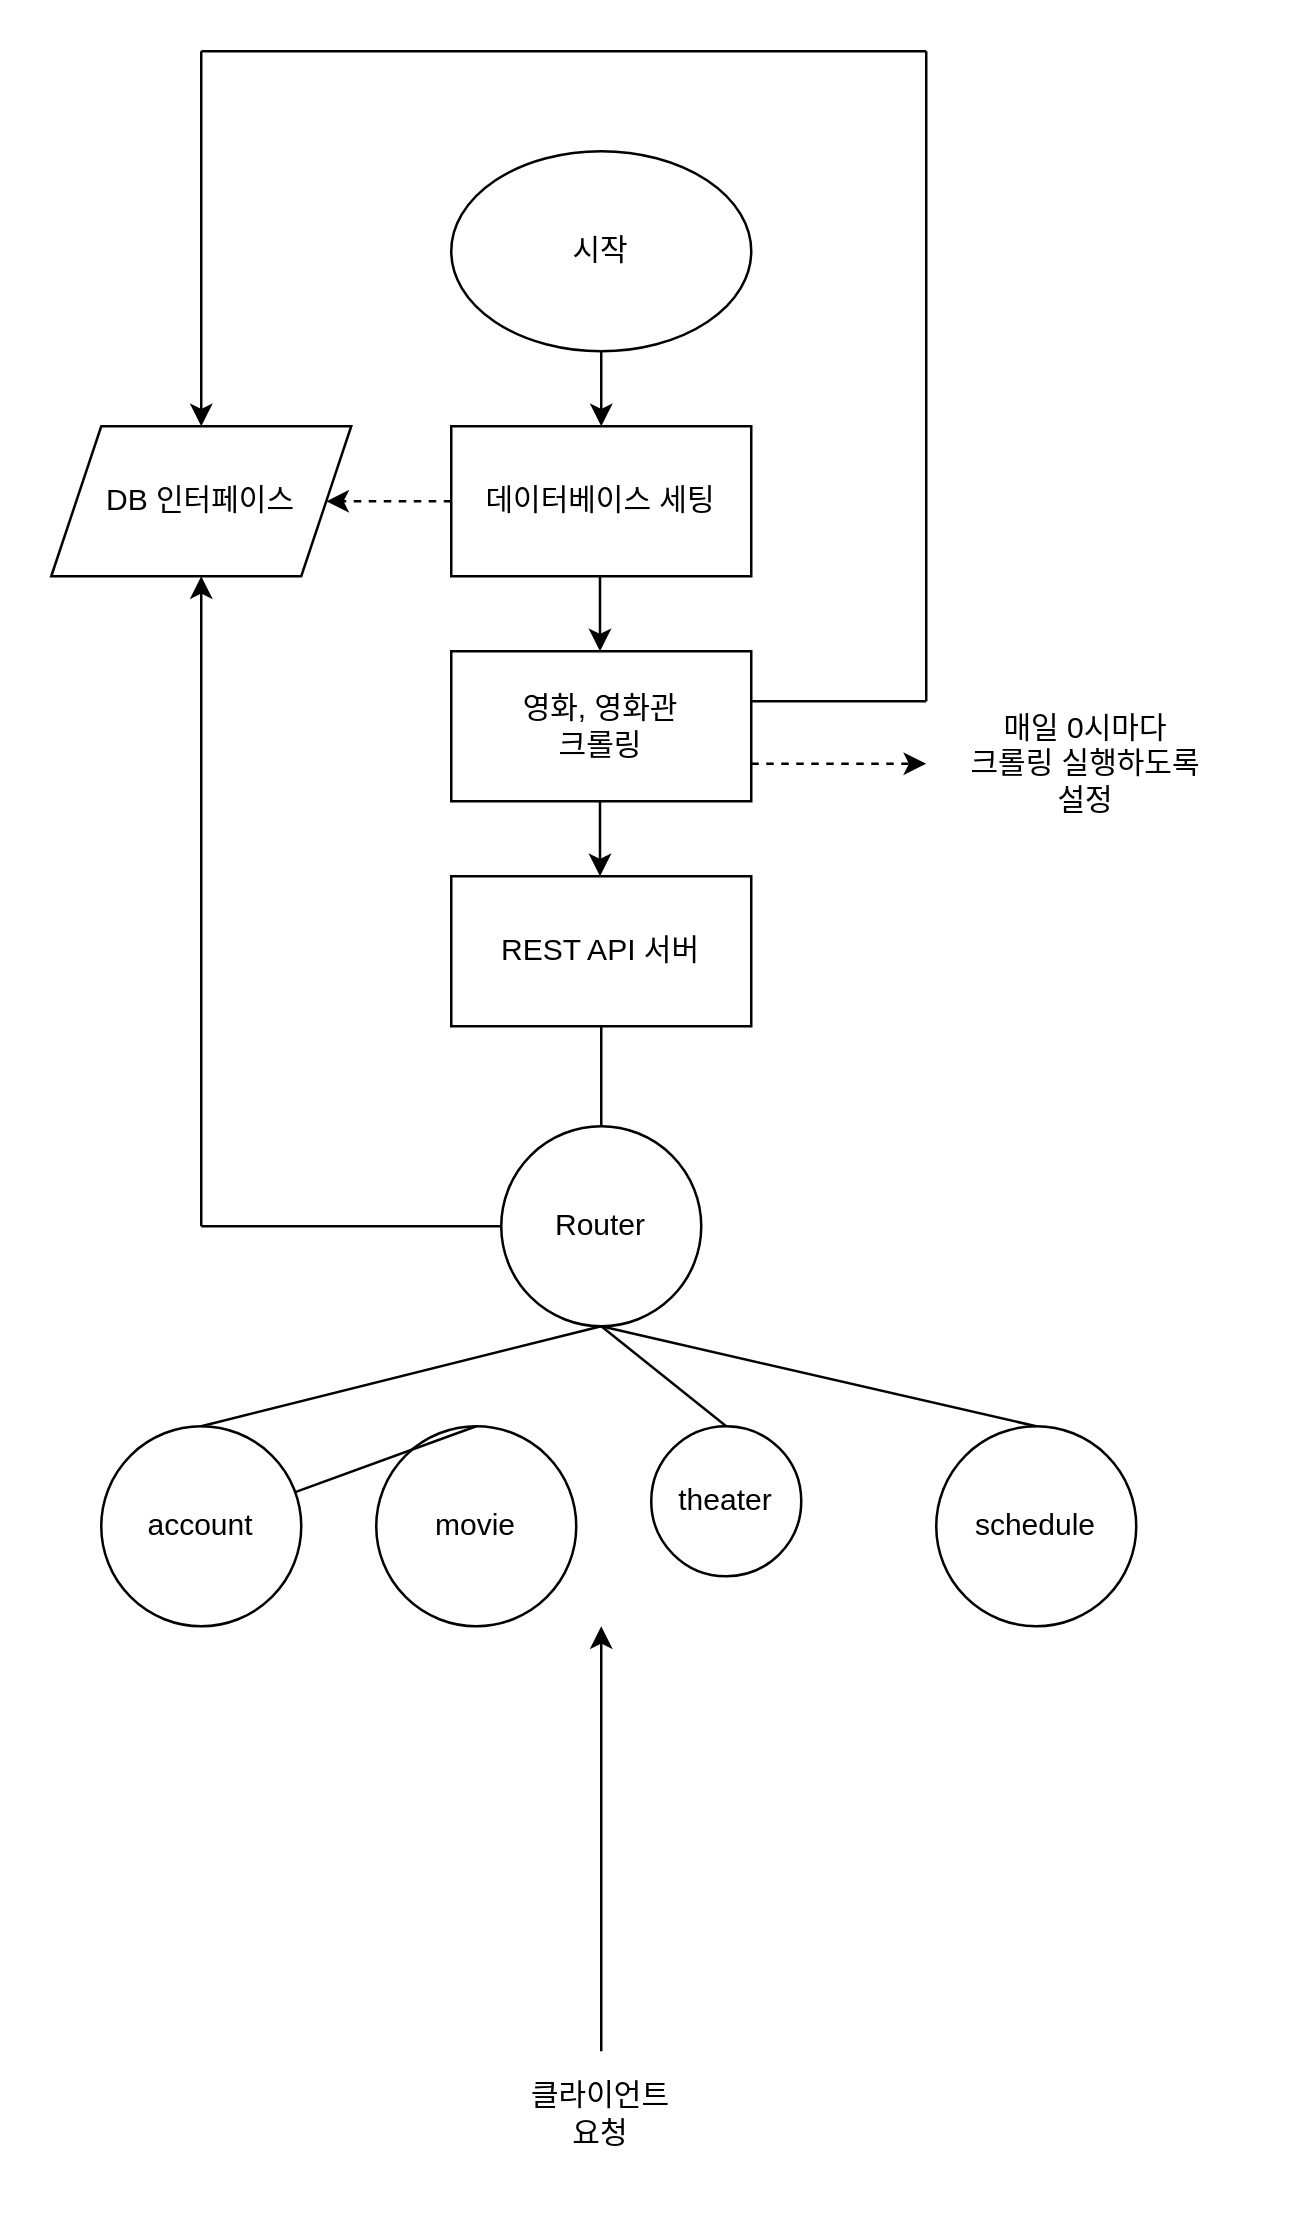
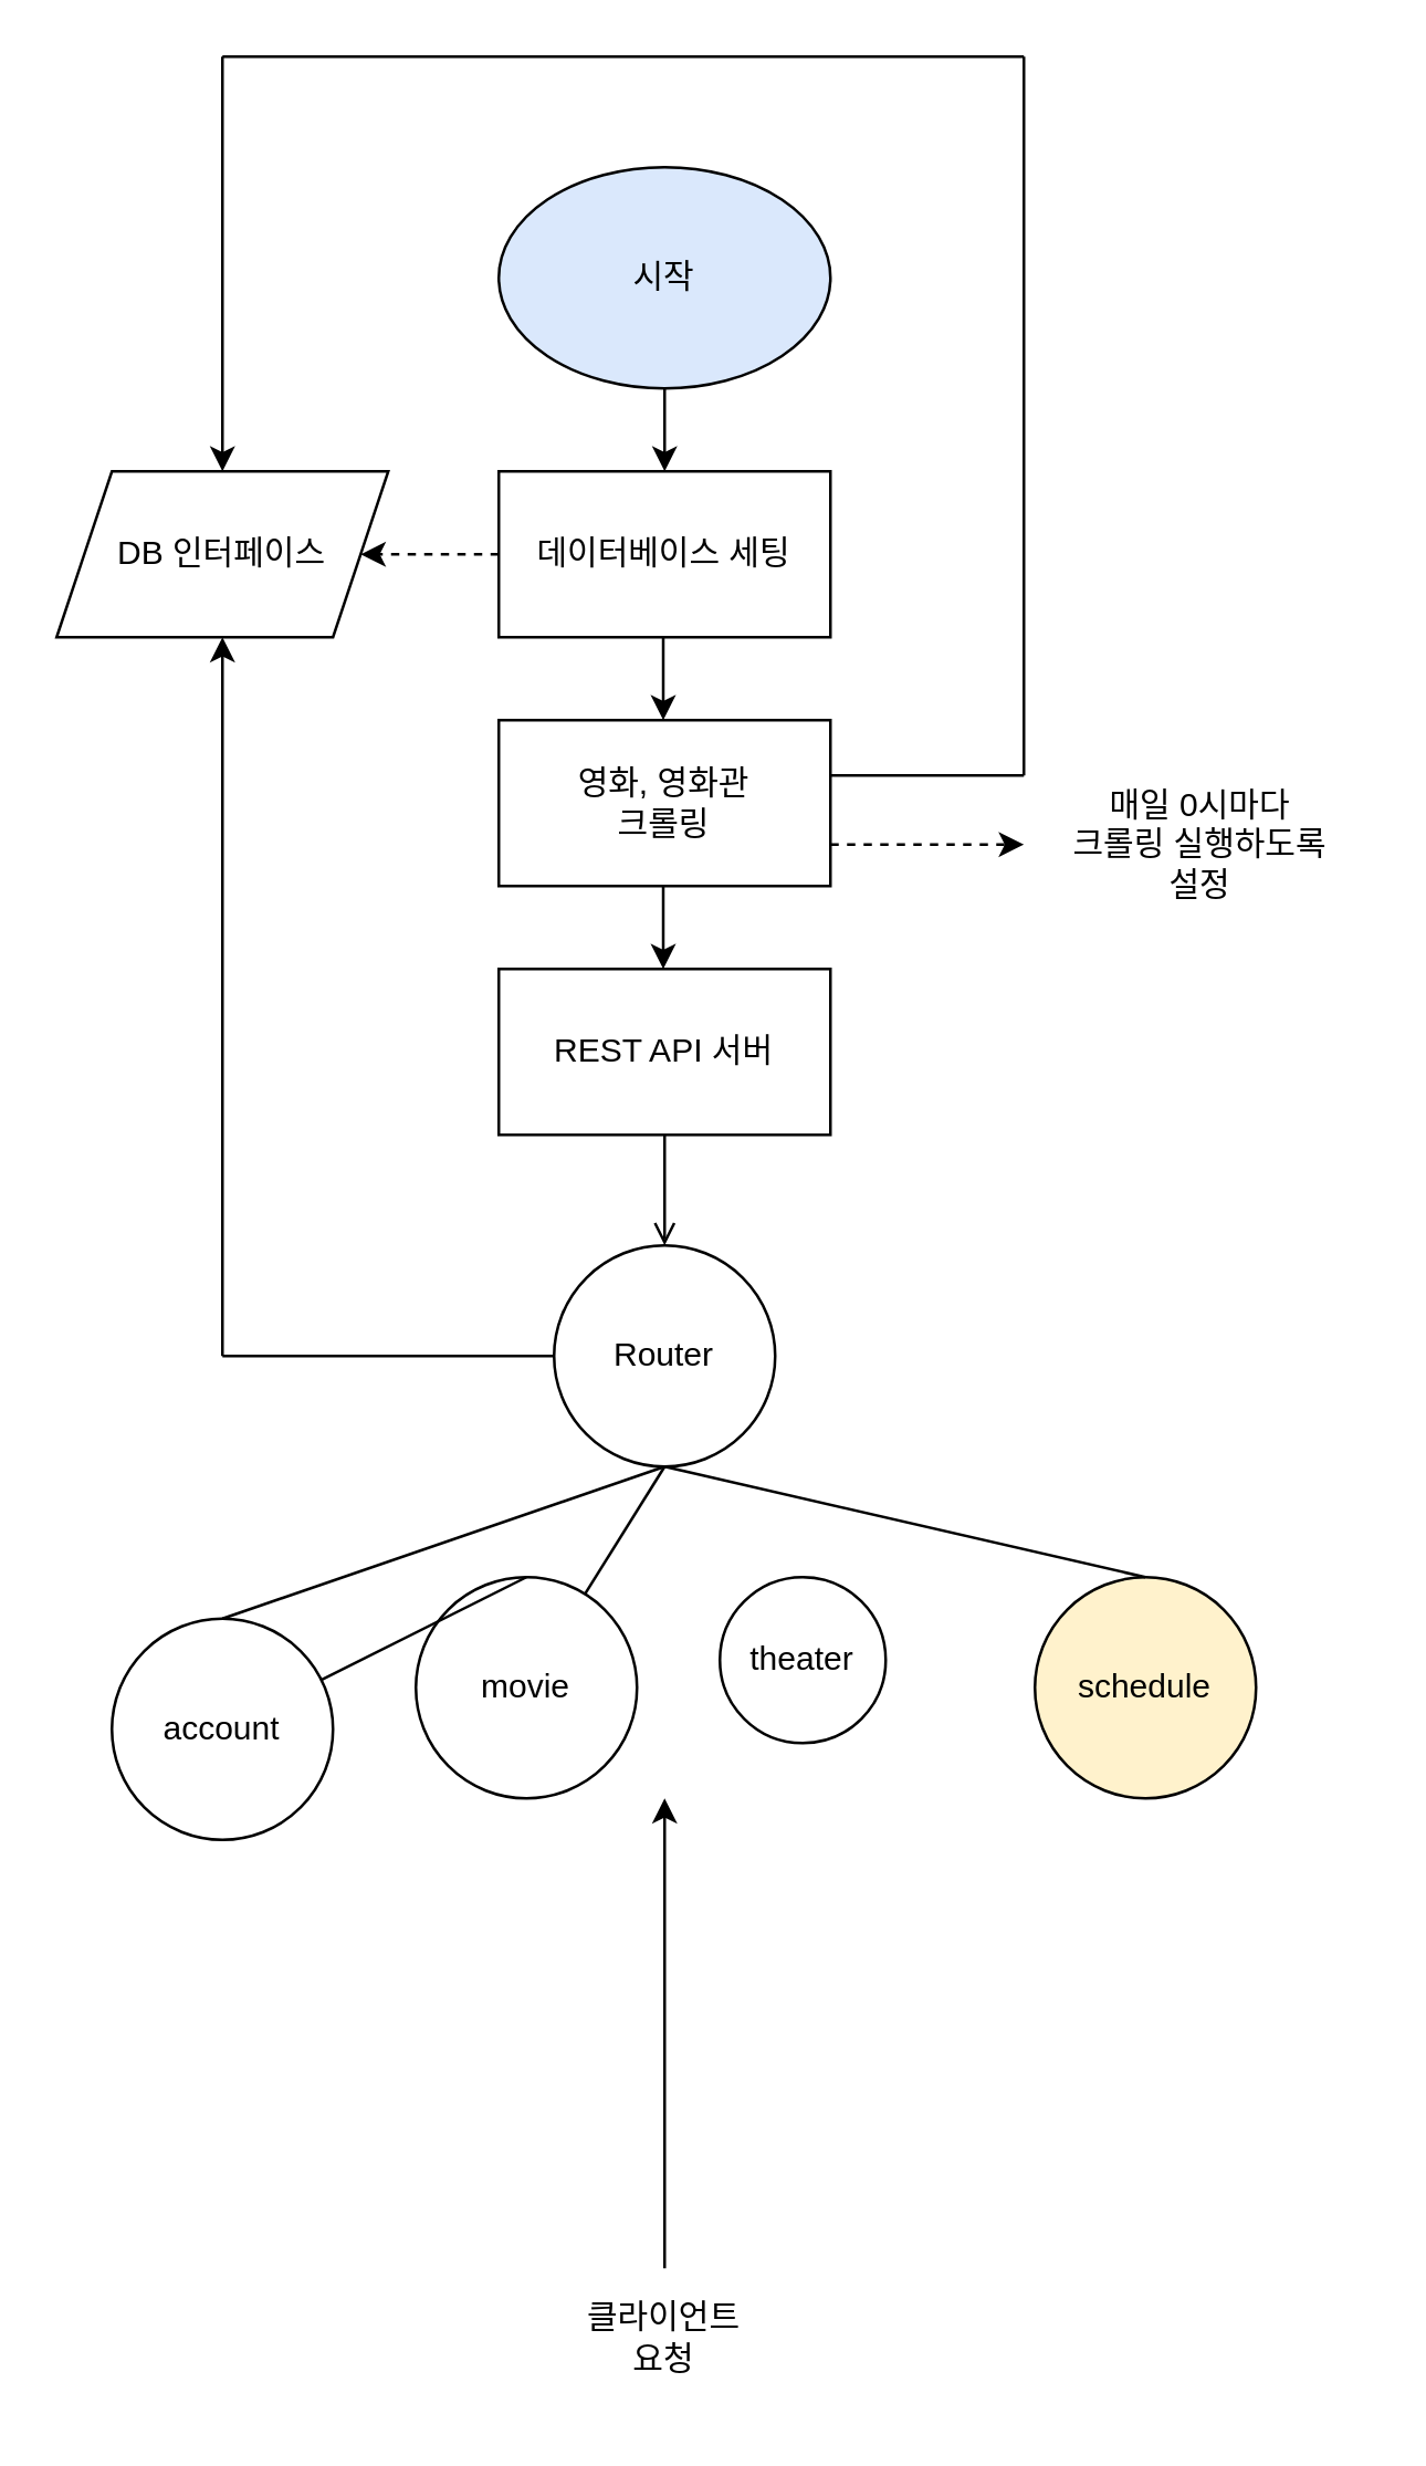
- <mxCell id="2" value="시작" style="ellipse;whiteSpace=wrap;html=1;" vertex="1" parent="1"><mxGeometry x="180" y="60" width="120" height="80" as="geometry" /></mxCell>
+ <mxCell id="2" value="시작" style="ellipse;whiteSpace=wrap;html=1;fillColor=#dae8fc;" vertex="1" parent="1"><mxGeometry x="180" y="60" width="120" height="80" as="geometry" /></mxCell>
- <mxCell id="22" value="" style="endArrow=none;html=1;rounded=0;entryX=0.5;entryY=0;entryDx=0;entryDy=0;exitX=0.5;exitY=1;exitDx=0;exitDy=0;" edge="1" parent="1" source="10" target="13"><mxGeometry width="50" height="50" relative="1" as="geometry"><mxPoint x="270" y="320" as="sourcePoint" /><mxPoint x="320" y="270" as="targetPoint" /></mxGeometry></mxCell>
+ <mxCell id="22" value="" style="endArrow=open;html=1;rounded=0;entryX=0.5;entryY=0;entryDx=0;entryDy=0;exitX=0.5;exitY=1;exitDx=0;exitDy=0;" edge="1" parent="1" source="10" target="13"><mxGeometry width="50" height="50" relative="1" as="geometry"><mxPoint x="270" y="320" as="sourcePoint" /><mxPoint x="320" y="270" as="targetPoint" /></mxGeometry></mxCell>
- <mxCell id="25" value="" style="endArrow=none;html=1;rounded=0;exitX=0.5;exitY=1;exitDx=0;exitDy=0;entryX=0.5;entryY=0;entryDx=0;entryDy=0;" edge="1" parent="1" source="13" target="16"><mxGeometry width="50" height="50" relative="1" as="geometry"><mxPoint x="220" y="580" as="sourcePoint" /><mxPoint x="250" y="535" as="targetPoint" /></mxGeometry></mxCell>
+ <mxCell id="25" value="" style="endArrow=none;html=1;rounded=0;exitX=0.5;exitY=1;exitDx=0;exitDy=0;" edge="1" parent="1" source="13" target="14"><mxGeometry width="50" height="50" relative="1" as="geometry"><mxPoint x="220" y="580" as="sourcePoint" /><mxPoint x="250" y="535" as="targetPoint" /></mxGeometry></mxCell>
- <mxCell id="17" value="account" style="ellipse;whiteSpace=wrap;html=1;aspect=fixed;" vertex="1" parent="1"><mxGeometry x="40" y="570" width="80" height="80" as="geometry" /></mxCell>
+ <mxCell id="17" value="account" style="ellipse;whiteSpace=wrap;html=1;aspect=fixed;" vertex="1" parent="1"><mxGeometry x="40" y="585" width="80" height="80" as="geometry" /></mxCell>
- <mxCell id="15" value="schedule" style="ellipse;whiteSpace=wrap;html=1;aspect=fixed;" vertex="1" parent="1"><mxGeometry x="374" y="570" width="80" height="80" as="geometry" /></mxCell>
+ <mxCell id="15" value="schedule" style="ellipse;whiteSpace=wrap;html=1;aspect=fixed;fillColor=#fff2cc;" vertex="1" parent="1"><mxGeometry x="374" y="570" width="80" height="80" as="geometry" /></mxCell>
